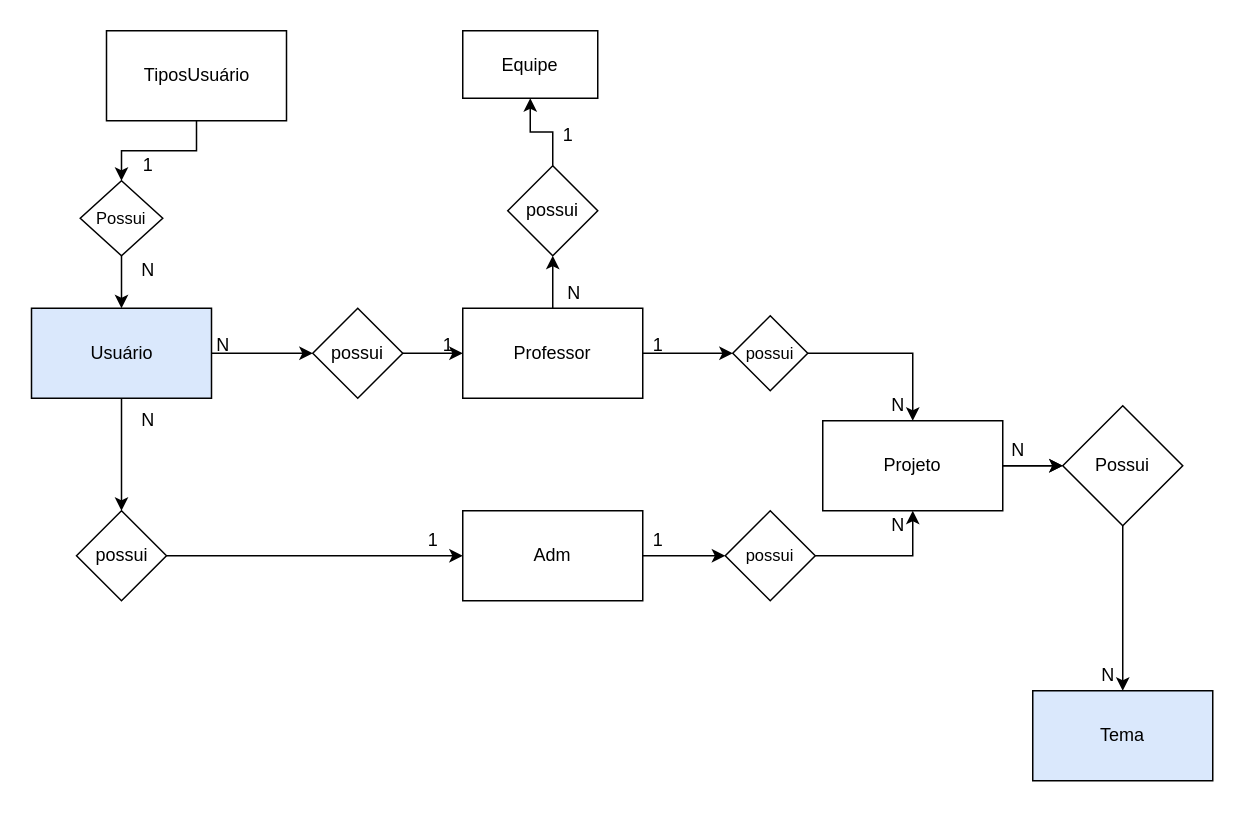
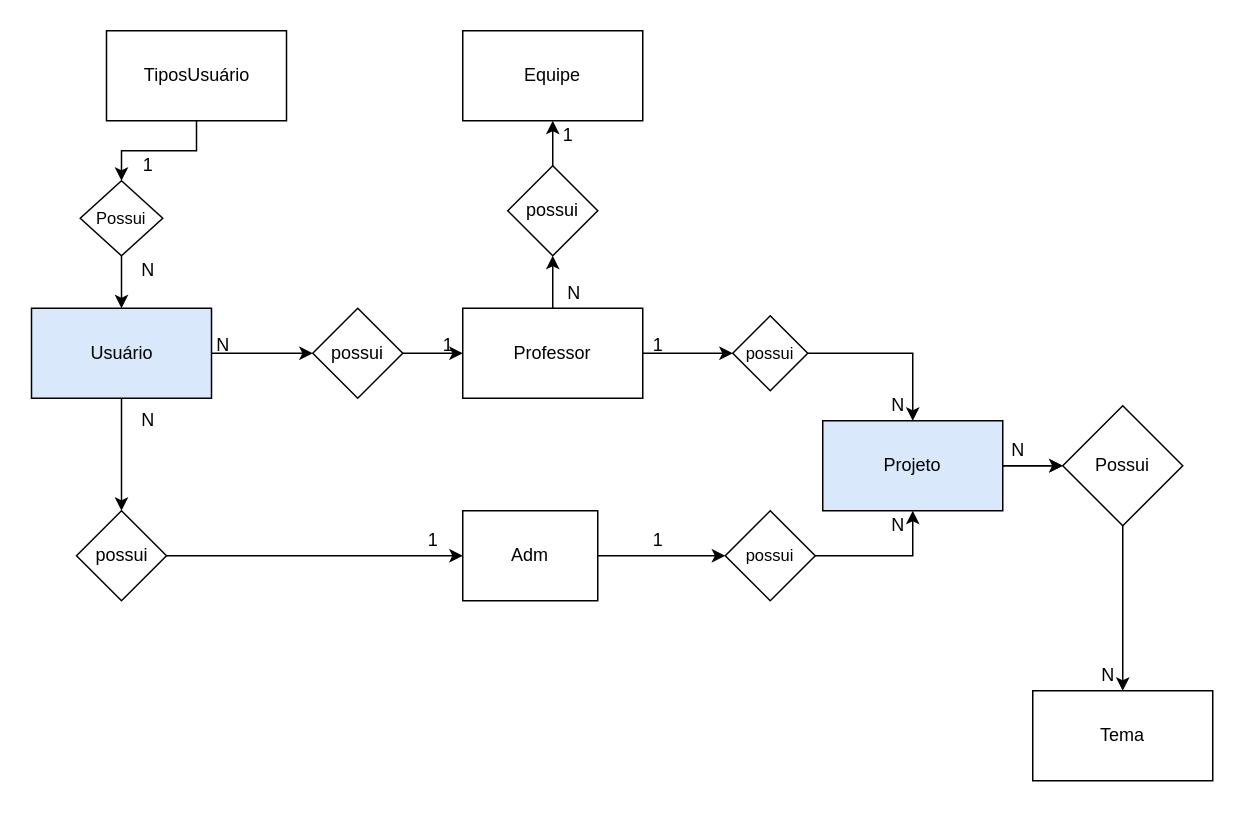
- <mxCell id="25" value="Equipe" style="whiteSpace=wrap;html=1;" parent="1" vertex="1"><mxGeometry x="308" y="20" width="90" height="45" as="geometry" /></mxCell>
+ <mxCell id="25" value="Equipe" style="whiteSpace=wrap;html=1;" parent="1" vertex="1"><mxGeometry x="308" y="20" width="120" height="60" as="geometry" /></mxCell>
- <mxCell id="18" value="Projeto" style="whiteSpace=wrap;html=1;" parent="1" vertex="1"><mxGeometry x="548" y="280" width="120" height="60" as="geometry" /></mxCell>
+ <mxCell id="18" value="Projeto" style="whiteSpace=wrap;html=1;fillColor=#dae8fc;" parent="1" vertex="1"><mxGeometry x="548" y="280" width="120" height="60" as="geometry" /></mxCell>
- <mxCell id="22" value="Adm" style="whiteSpace=wrap;html=1;" parent="1" vertex="1"><mxGeometry x="308" y="340" width="120" height="60" as="geometry" /></mxCell>
+ <mxCell id="22" value="Adm" style="whiteSpace=wrap;html=1;" parent="1" vertex="1"><mxGeometry x="308" y="340" width="90" height="60" as="geometry" /></mxCell>
- <mxCell id="42" value="Tema" style="whiteSpace=wrap;html=1;fillColor=#dae8fc;" parent="1" vertex="1"><mxGeometry x="688" y="460" width="120" height="60" as="geometry" /></mxCell>
+ <mxCell id="42" value="Tema" style="whiteSpace=wrap;html=1;" parent="1" vertex="1"><mxGeometry x="688" y="460" width="120" height="60" as="geometry" /></mxCell>
